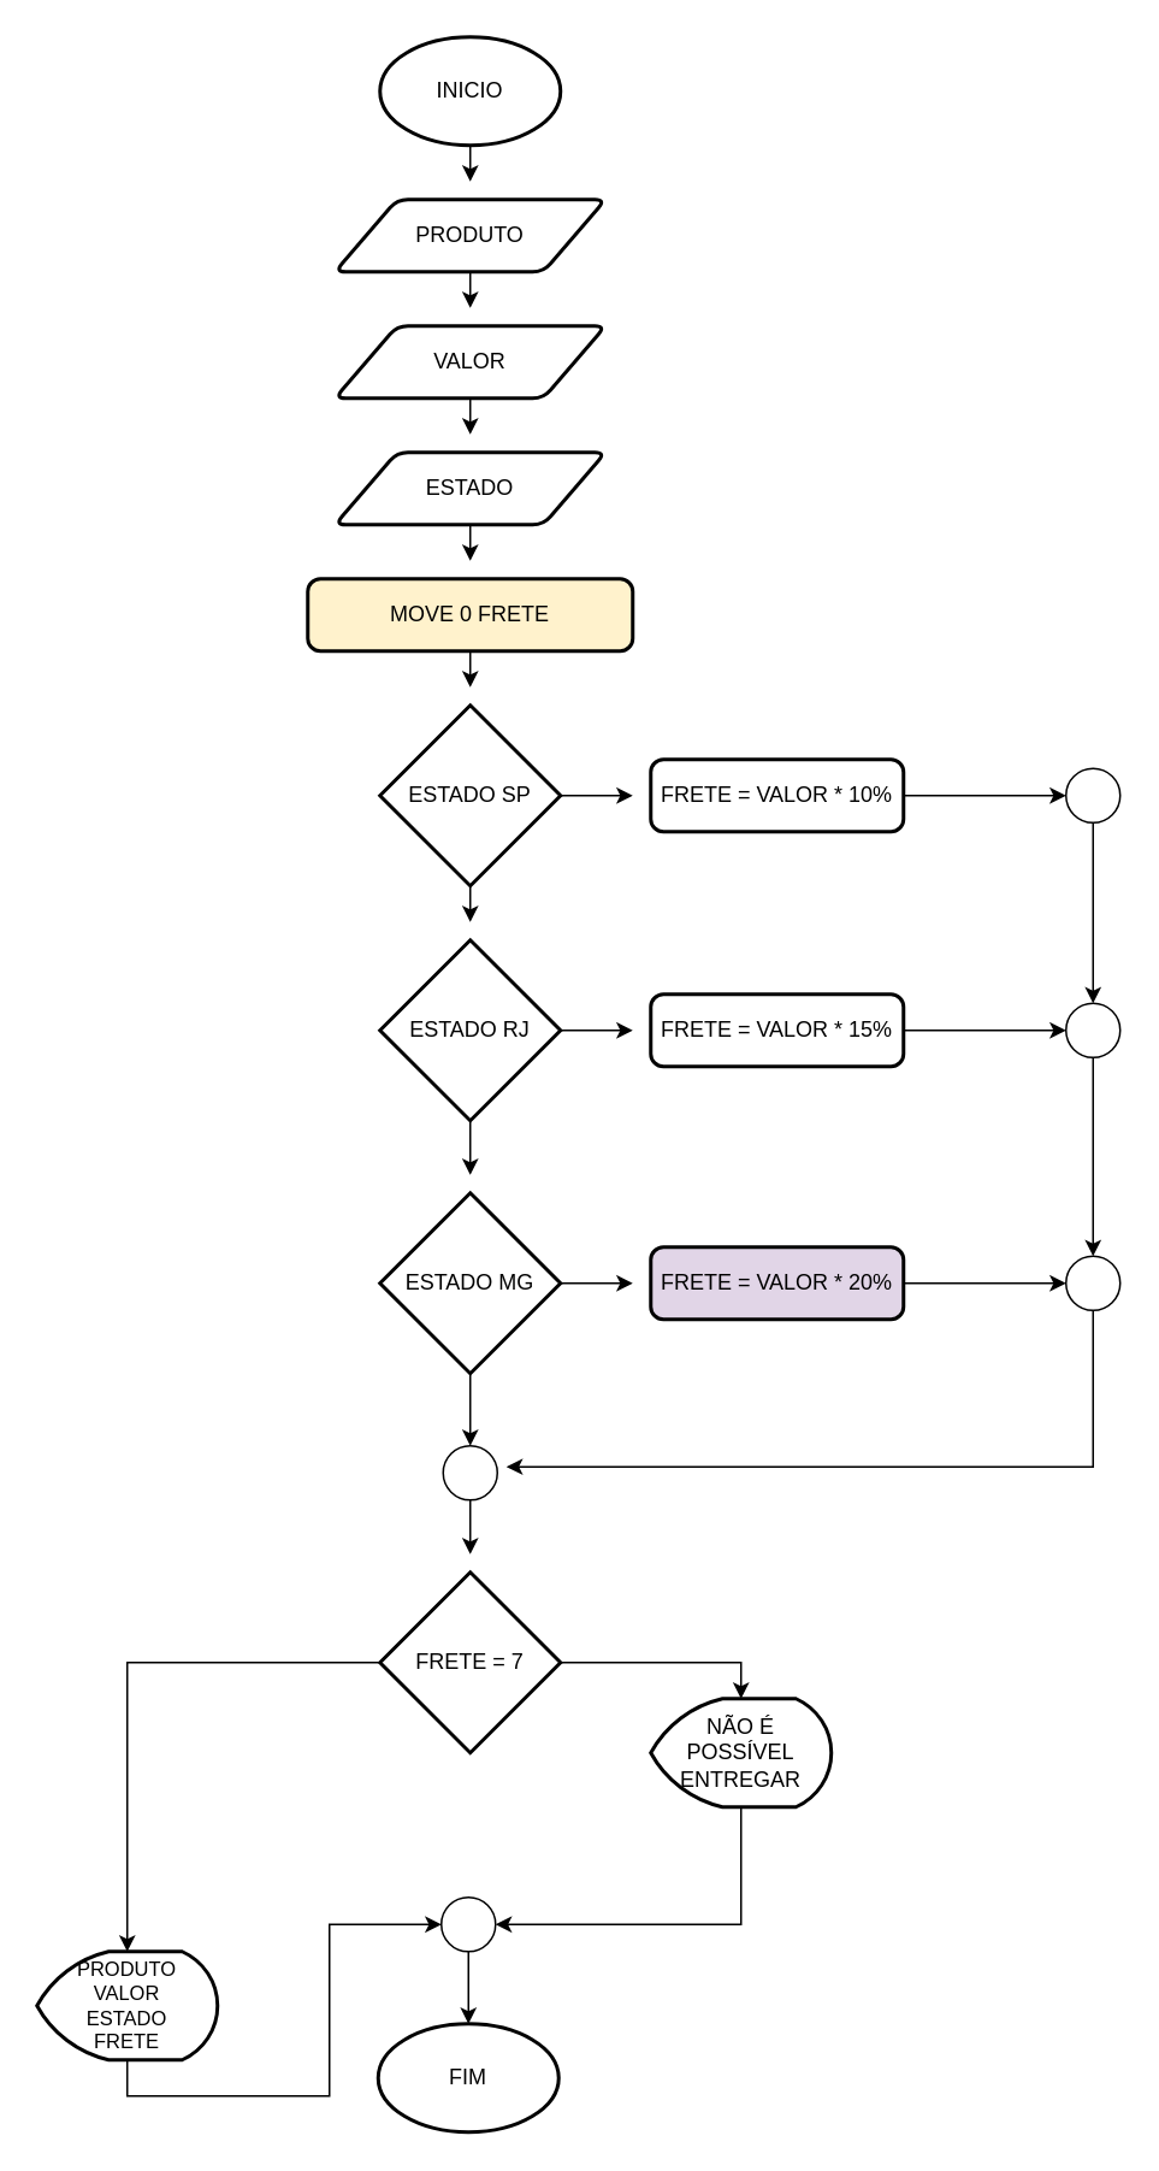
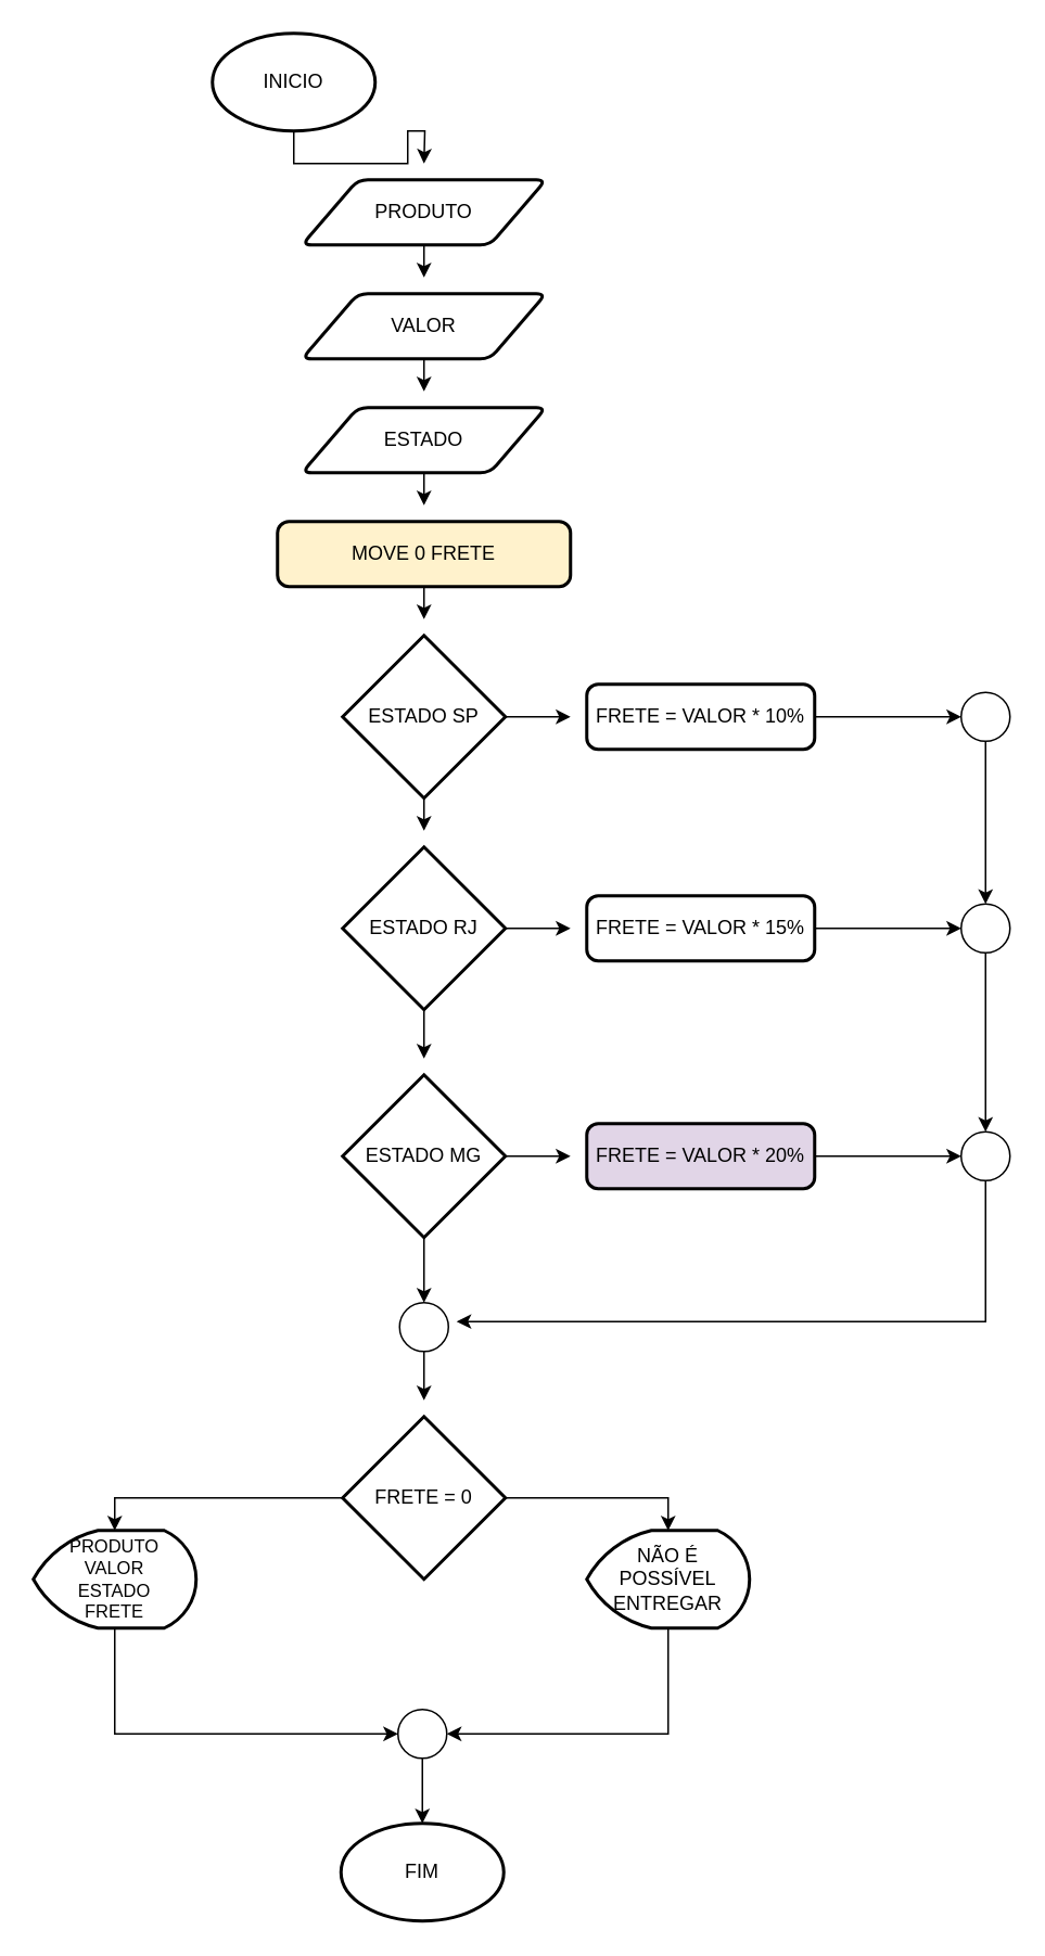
- <mxCell id="3" value="INICIO" style="strokeWidth=2;html=1;shape=mxgraph.flowchart.start_1;whiteSpace=wrap;" vertex="1" parent="1"><mxGeometry x="210" y="20" width="100" height="60" as="geometry" /></mxCell>
+ <mxCell id="3" value="INICIO" style="strokeWidth=2;html=1;shape=mxgraph.flowchart.start_1;whiteSpace=wrap;" vertex="1" parent="1"><mxGeometry x="130" y="20" width="100" height="60" as="geometry" /></mxCell>
- <mxCell id="35" value="FRETE = 7" style="strokeWidth=2;html=1;shape=mxgraph.flowchart.decision;whiteSpace=wrap;" vertex="1" parent="1"><mxGeometry x="210" y="870" width="100" height="100" as="geometry" /></mxCell>
+ <mxCell id="35" value="FRETE = 0" style="strokeWidth=2;html=1;shape=mxgraph.flowchart.decision;whiteSpace=wrap;" vertex="1" parent="1"><mxGeometry x="210" y="870" width="100" height="100" as="geometry" /></mxCell>
- <mxCell id="38" value="PRODUTO&lt;div&gt;VALOR&lt;/div&gt;&lt;div&gt;ESTADO&lt;/div&gt;&lt;div&gt;FRETE&lt;/div&gt;" style="strokeWidth=2;html=1;shape=mxgraph.flowchart.display;whiteSpace=wrap;fontSize=11;" vertex="1" parent="1"><mxGeometry x="20" y="1080" width="100" height="60" as="geometry" /></mxCell>
+ <mxCell id="38" value="PRODUTO&lt;div&gt;VALOR&lt;/div&gt;&lt;div&gt;ESTADO&lt;/div&gt;&lt;div&gt;FRETE&lt;/div&gt;" style="strokeWidth=2;html=1;shape=mxgraph.flowchart.display;whiteSpace=wrap;fontSize=11;" vertex="1" parent="1"><mxGeometry x="20" y="940" width="100" height="60" as="geometry" /></mxCell>
